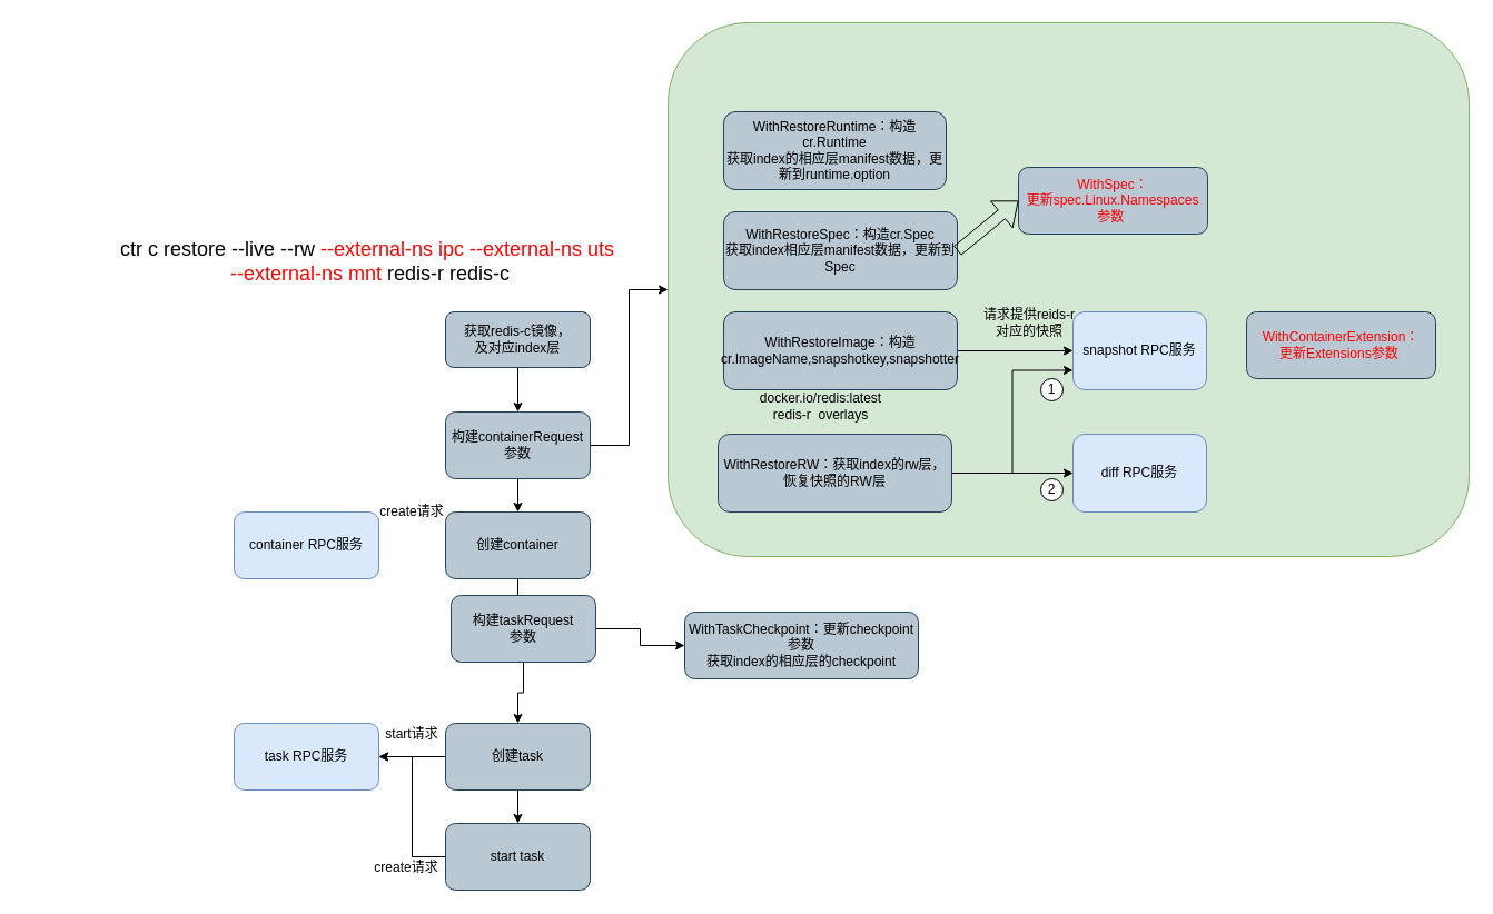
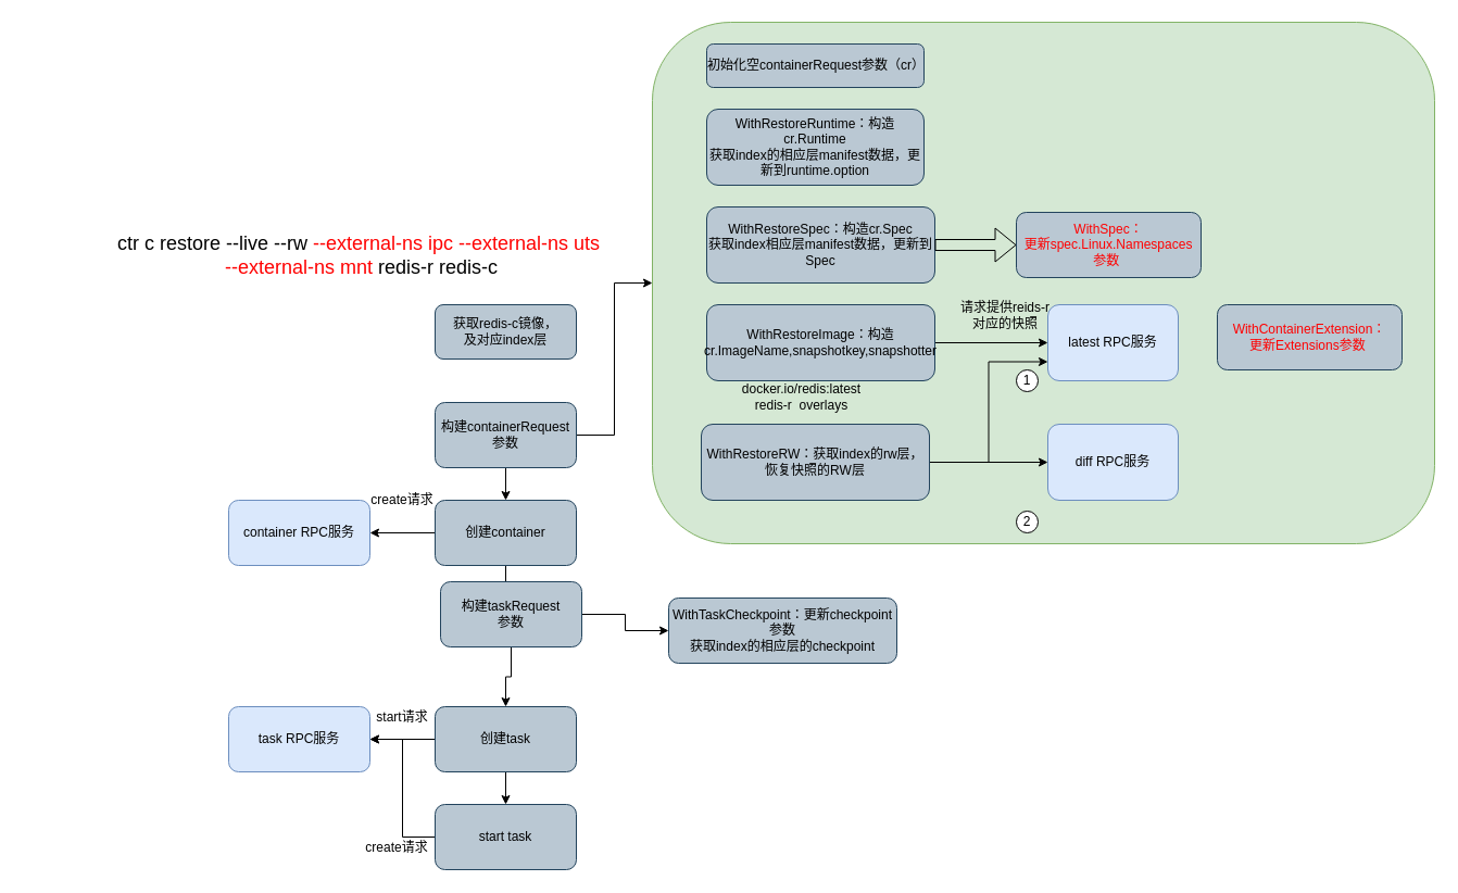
+ <mxCell id="9" value="初始化空containerRequest参数（cr）" style="rounded=1;whiteSpace=wrap;html=1;fillColor=#bac8d3;strokeColor=#23445d;" vertex="1" parent="1"><mxGeometry x="650" y="40" width="200" height="40" as="geometry" /></mxCell>
- <mxCell id="40" value="&lt;font color=&quot;#ff0000&quot;&gt;WithSpec：&lt;/font&gt;&lt;div&gt;&lt;font color=&quot;#ff0000&quot;&gt;更新&lt;span style=&quot;background-color: initial;&quot;&gt;spec.Linux.Namespaces&lt;/span&gt;&lt;/font&gt;&lt;div&gt;&lt;span style=&quot;background-color: initial;&quot;&gt;&lt;font color=&quot;#ff0000&quot;&gt;参数&amp;nbsp;&lt;/font&gt;&lt;/span&gt;&lt;/div&gt;&lt;/div&gt;" style="rounded=1;whiteSpace=wrap;html=1;fillColor=#bac8d3;strokeColor=#23445d;" vertex="1" parent="1"><mxGeometry x="915" y="150" width="170" height="60" as="geometry" /></mxCell>
+ <mxCell id="40" value="&lt;font color=&quot;#ff0000&quot;&gt;WithSpec：&lt;/font&gt;&lt;div&gt;&lt;font color=&quot;#ff0000&quot;&gt;更新&lt;span style=&quot;background-color: initial;&quot;&gt;spec.Linux.Namespaces&lt;/span&gt;&lt;/font&gt;&lt;div&gt;&lt;span style=&quot;background-color: initial;&quot;&gt;&lt;font color=&quot;#ff0000&quot;&gt;参数&amp;nbsp;&lt;/font&gt;&lt;/span&gt;&lt;/div&gt;&lt;/div&gt;" style="rounded=1;whiteSpace=wrap;html=1;fillColor=#bac8d3;strokeColor=#23445d;" vertex="1" parent="1"><mxGeometry x="935" y="195" width="170" height="60" as="geometry" /></mxCell>
- <mxCell id="15" value="snapshot RPC服务" style="rounded=1;whiteSpace=wrap;html=1;fillColor=#dae8fc;strokeColor=#6c8ebf;" vertex="1" parent="1"><mxGeometry x="964" y="280" width="120" height="70" as="geometry" /></mxCell>
+ <mxCell id="15" value="latest RPC服务" style="rounded=1;whiteSpace=wrap;html=1;fillColor=#dae8fc;strokeColor=#6c8ebf;" vertex="1" parent="1"><mxGeometry x="964" y="280" width="120" height="70" as="geometry" /></mxCell>
- <mxCell id="4" style="edgeStyle=orthogonalEdgeStyle;rounded=0;orthogonalLoop=1;jettySize=auto;html=1;entryX=0.5;entryY=0;entryDx=0;entryDy=0;" edge="1" parent="1" source="5" target="8"><mxGeometry relative="1" as="geometry" /></mxCell>
- <mxCell id="22" value="2" style="ellipse;whiteSpace=wrap;html=1;aspect=fixed;" vertex="1" parent="1"><mxGeometry x="935" y="430" width="20" height="20" as="geometry" /></mxCell>
+ <mxCell id="22" value="2" style="ellipse;whiteSpace=wrap;html=1;aspect=fixed;" vertex="1" parent="1"><mxGeometry x="935" y="470" width="20" height="20" as="geometry" /></mxCell>
+ <mxCell id="23" style="edgeStyle=orthogonalEdgeStyle;rounded=0;orthogonalLoop=1;jettySize=auto;html=1;entryX=1;entryY=0.5;entryDx=0;entryDy=0;" edge="1" parent="1" source="25" target="26"><mxGeometry relative="1" as="geometry" /></mxCell>
